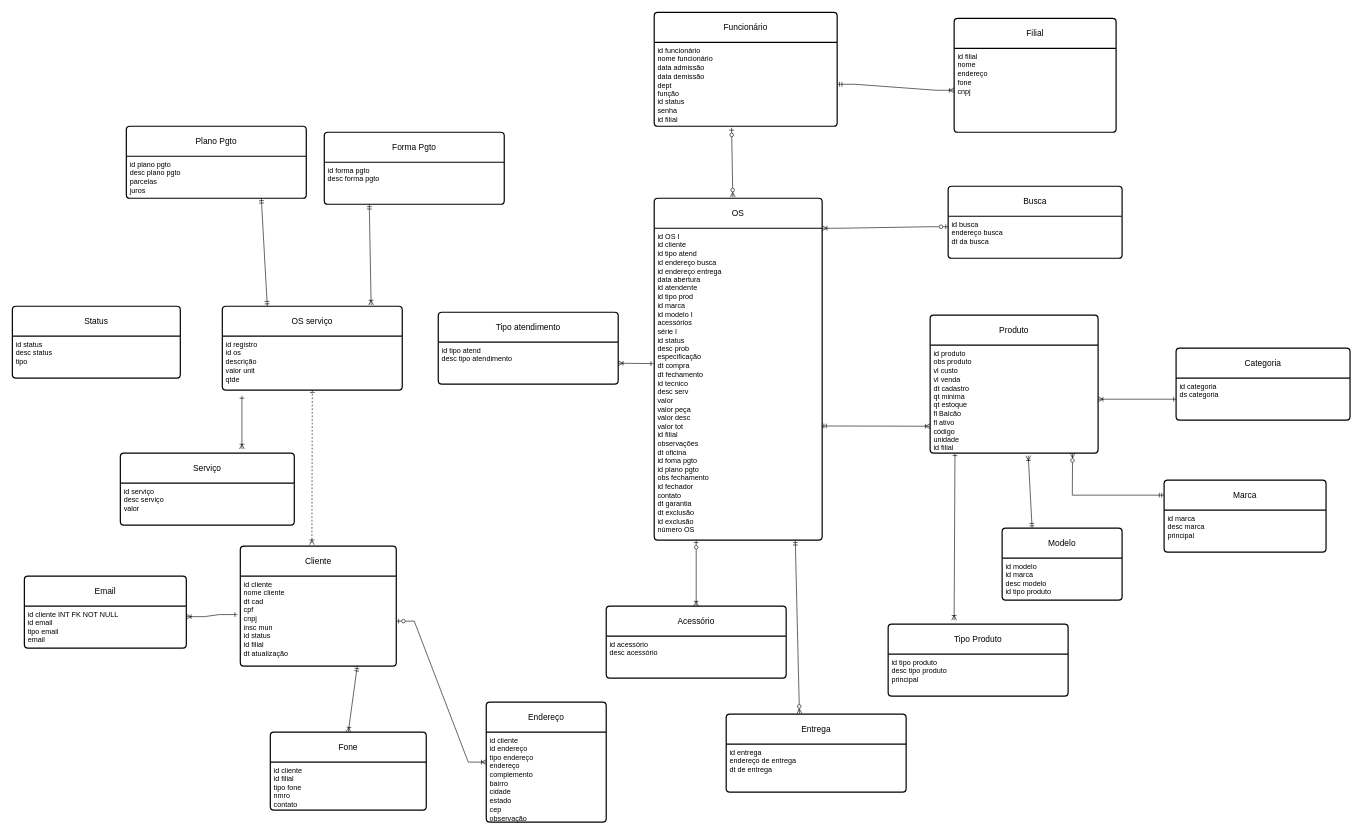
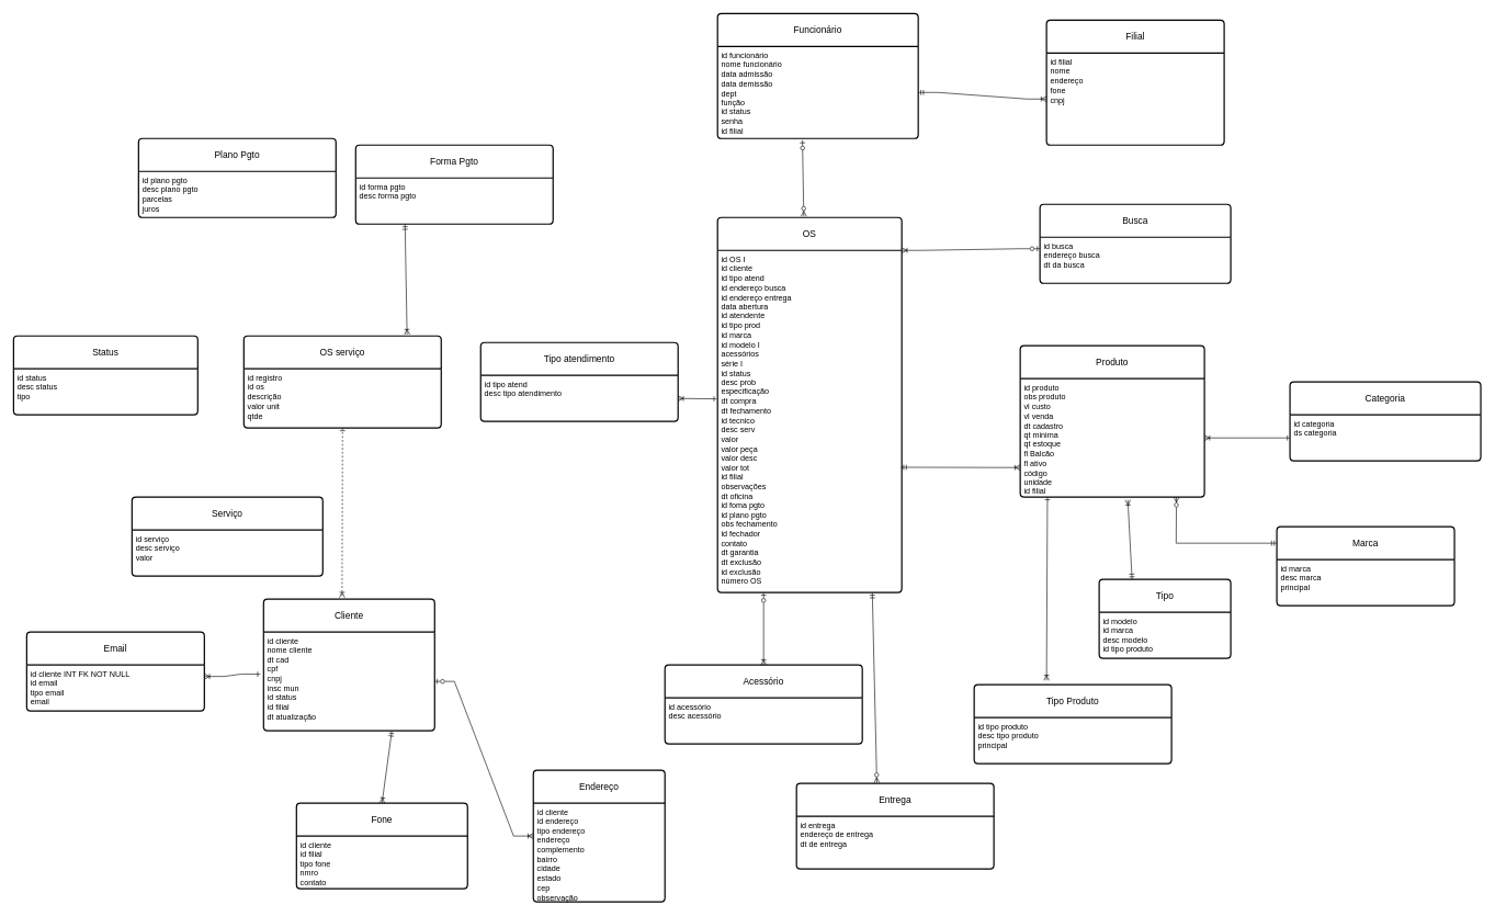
- <mxCell id="48" value="" style="fontSize=12;html=1;endArrow=ERmandOne;startArrow=ERmandOne;rounded=0;exitX=0.75;exitY=1;exitDx=0;exitDy=0;entryX=0.25;entryY=0;entryDx=0;entryDy=0;" edge="1" parent="1" source="21" target="10"><mxGeometry width="100" height="100" relative="1" as="geometry"><mxPoint x="1620" y="1060" as="sourcePoint" /><mxPoint x="370" y="520" as="targetPoint" /><Array as="points" /></mxGeometry></mxCell>
- <mxCell id="47" value="" style="fontSize=12;html=1;endArrow=ERoneToMany;startArrow=ERone;rounded=0;endFill=0;startFill=0;exitX=0.109;exitY=1.104;exitDx=0;exitDy=0;exitPerimeter=0;entryX=0.699;entryY=-0.058;entryDx=0;entryDy=0;entryPerimeter=0;" edge="1" parent="1" source="11" target="4"><mxGeometry width="100" height="100" relative="1" as="geometry"><mxPoint x="535" as="sourcePoint" y="830" /><mxPoint x="1720" y="1090" as="targetPoint" /></mxGeometry></mxCell>
- <mxCell id="36" value="Modelo" style="swimlane;childLayout=stackLayout;horizontal=1;startSize=50;horizontalStack=0;rounded=1;fontSize=14;fontStyle=0;strokeWidth=2;resizeParent=0;resizeLast=1;shadow=0;dashed=0;align=center;arcSize=4;whiteSpace=wrap;html=1;" vertex="1" parent="1"><mxGeometry x="1670" y="880" width="200" height="120" as="geometry" /></mxCell>
+ <mxCell id="36" value="Tipo" style="swimlane;childLayout=stackLayout;horizontal=1;startSize=50;horizontalStack=0;rounded=1;fontSize=14;fontStyle=0;strokeWidth=2;resizeParent=0;resizeLast=1;shadow=0;dashed=0;align=center;arcSize=4;whiteSpace=wrap;html=1;" vertex="1" parent="1"><mxGeometry x="1670" y="880" width="200" height="120" as="geometry" /></mxCell>
